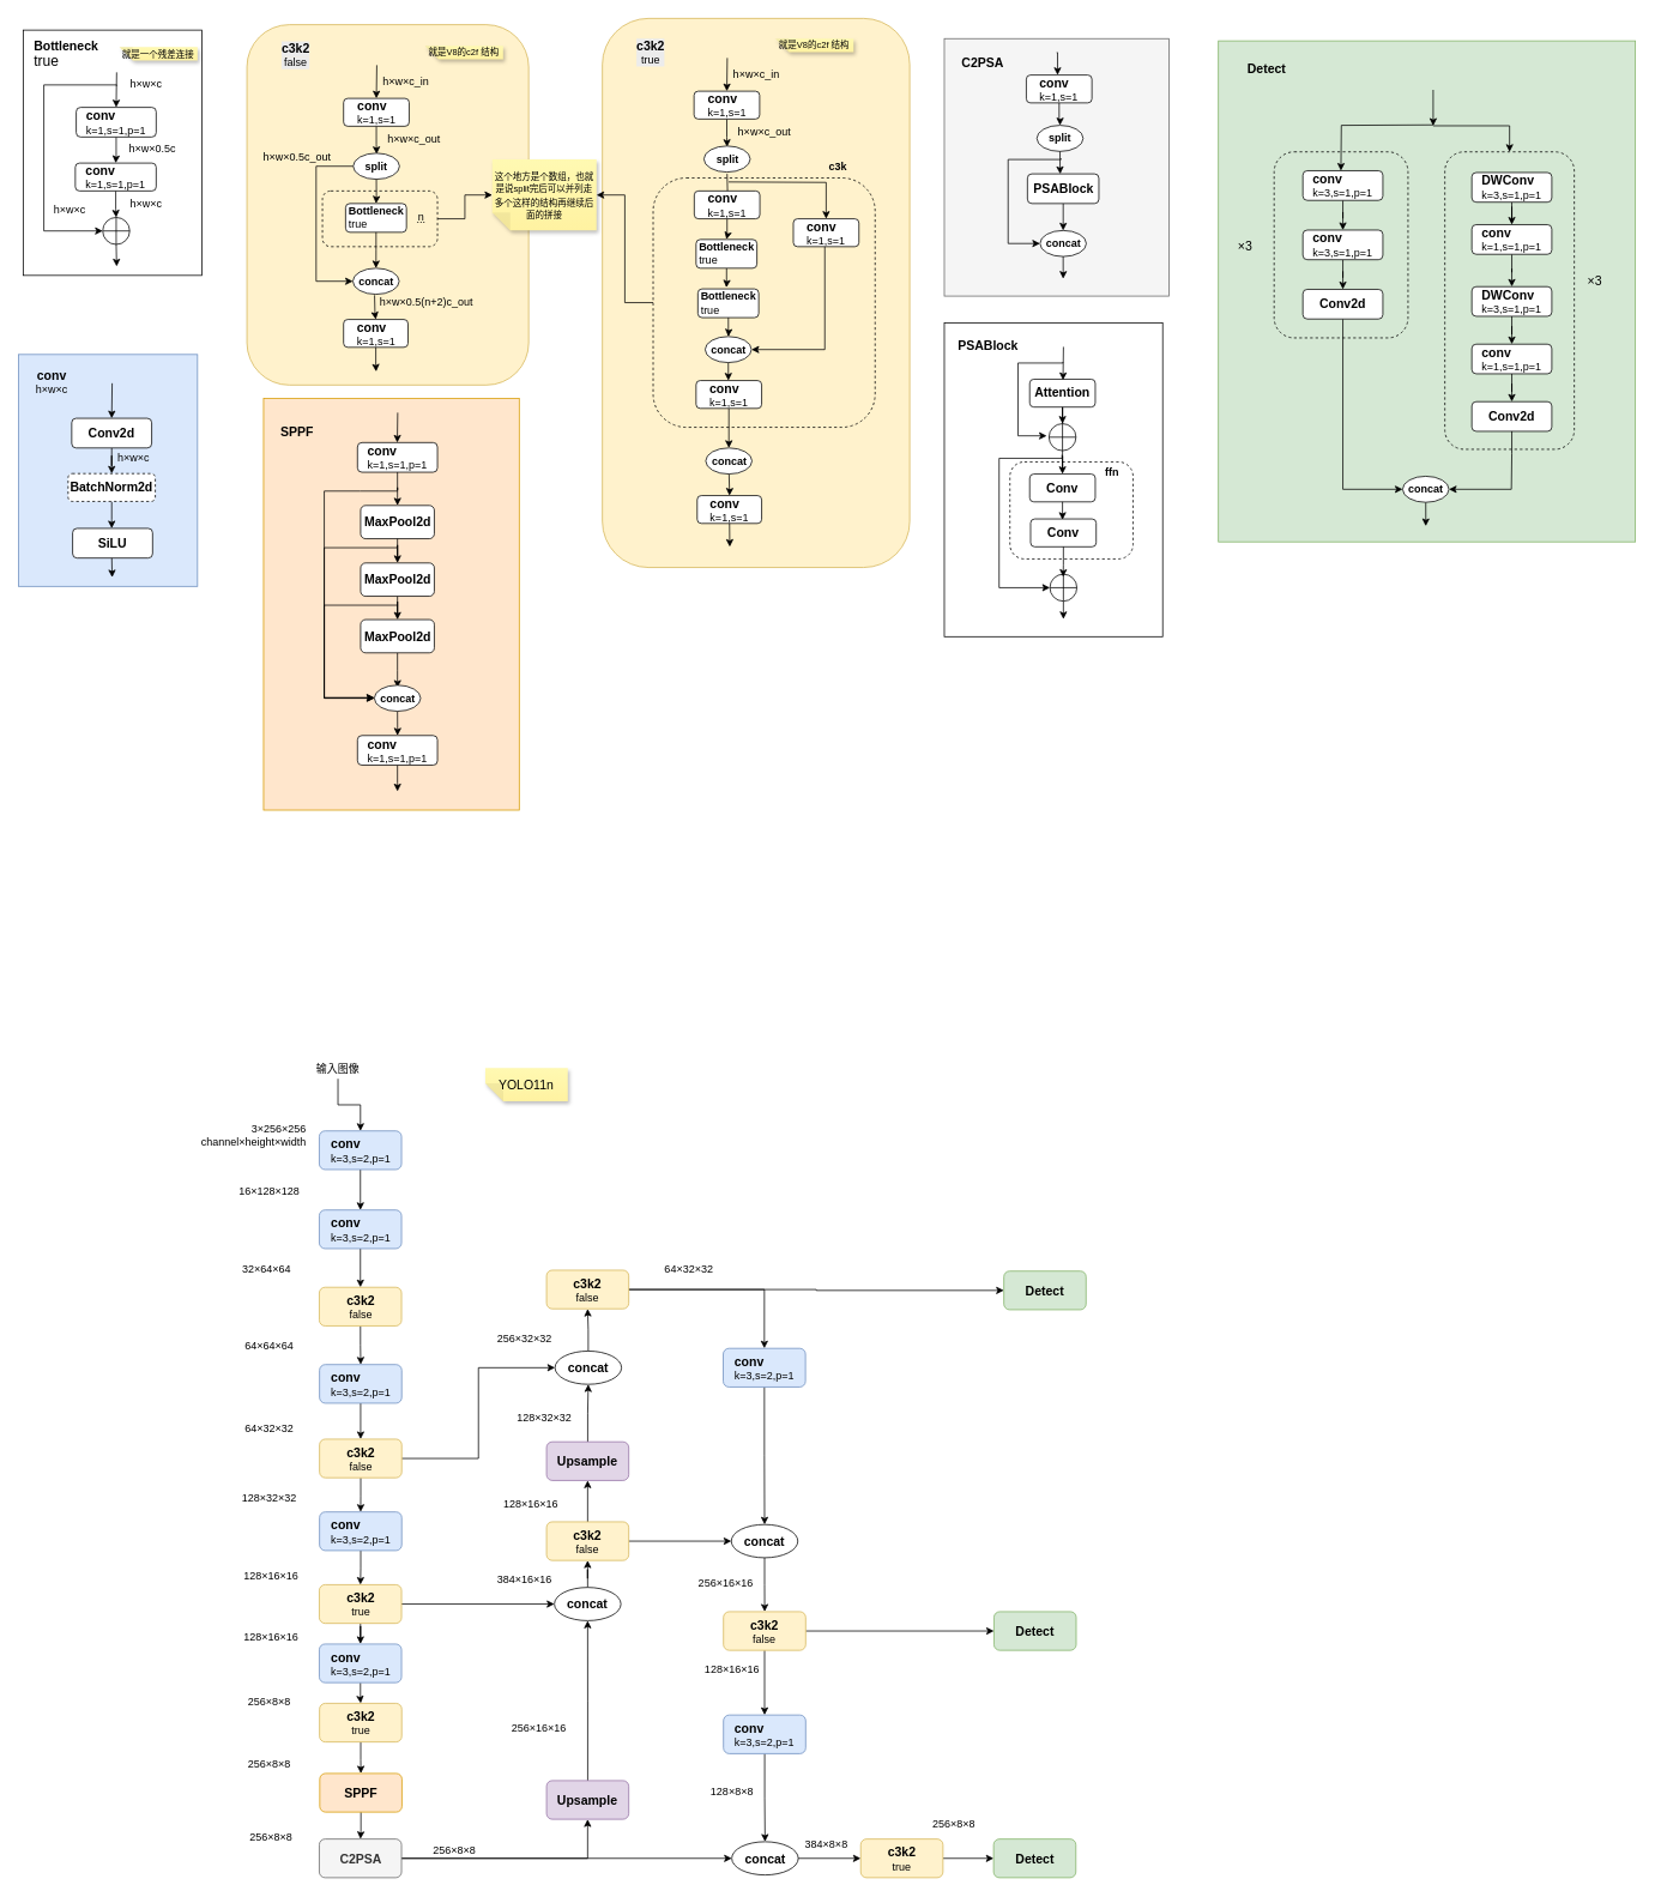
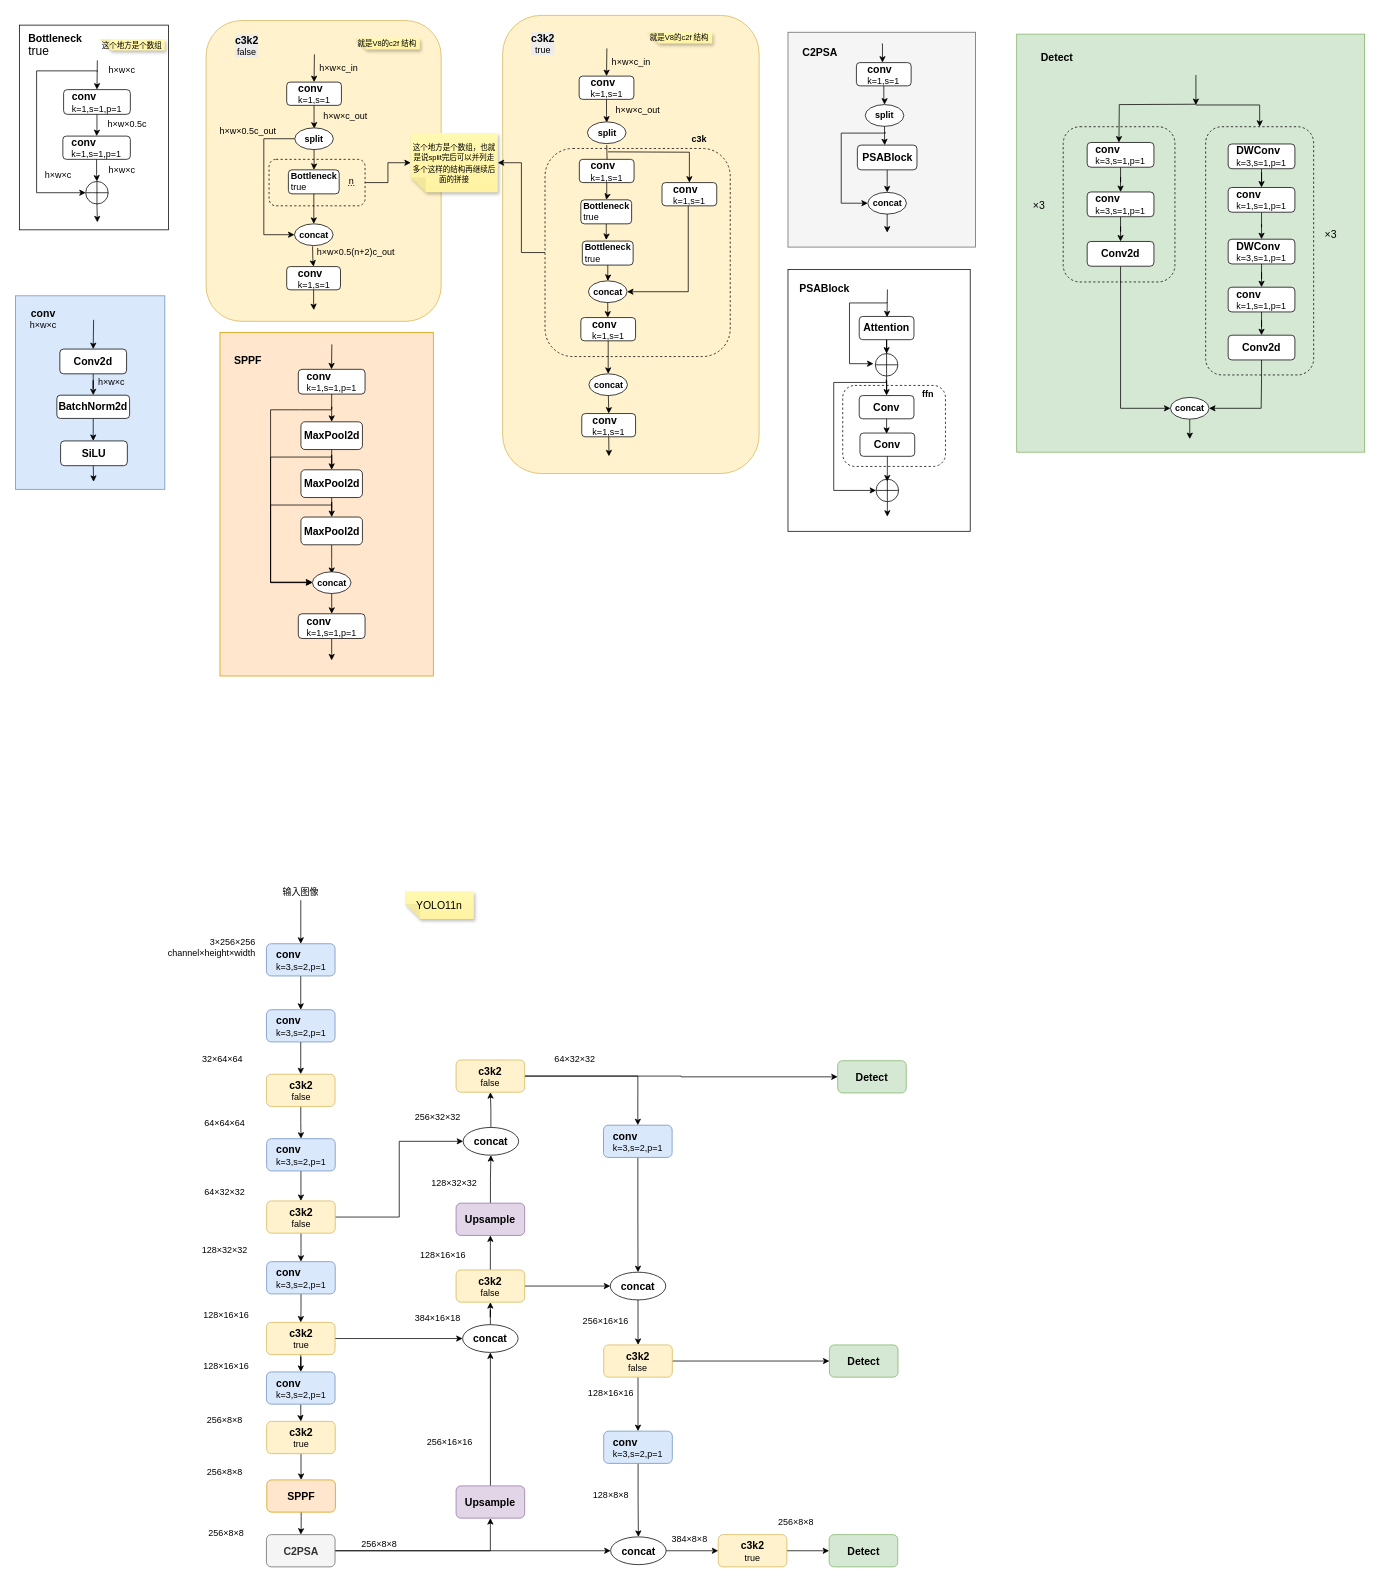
- <mxCell id="32" value="&lt;font style=&quot;font-size: 10px;&quot;&gt;就是一个残差连接&lt;/font&gt;" style="shape=note;whiteSpace=wrap;html=1;backgroundOutline=1;fontColor=#000000;darkOpacity=0.05;fillColor=#FFF9B2;strokeColor=none;fillStyle=solid;direction=west;gradientDirection=north;gradientColor=#FFF2A1;shadow=1;size=20;pointerEvents=1;" parent="1" vertex="1"><mxGeometry x="132" y="52" width="87" height="15" as="geometry" /></mxCell>
+ <mxCell id="32" value="&lt;font style=&quot;font-size: 10px;&quot;&gt;这个地方是个数组&lt;/font&gt;" style="shape=note;whiteSpace=wrap;html=1;backgroundOutline=1;fontColor=#000000;darkOpacity=0.05;fillColor=#FFF9B2;strokeColor=none;fillStyle=solid;direction=west;gradientDirection=north;gradientColor=#FFF2A1;shadow=1;size=20;pointerEvents=1;" parent="1" vertex="1"><mxGeometry x="132" y="52" width="87" height="15" as="geometry" /></mxCell>
- <mxCell id="93" value="&lt;div style=&quot;text-align: left;&quot;&gt;&lt;span style=&quot;font-size: 14px;&quot;&gt;&lt;b&gt;BatchNorm2d&lt;/b&gt;&lt;/span&gt;&lt;/div&gt;" style="rounded=1;whiteSpace=wrap;html=1;dashed=1;" parent="1" vertex="1"><mxGeometry x="75" y="526.5" width="97" height="31" as="geometry" /></mxCell>
+ <mxCell id="93" value="&lt;div style=&quot;text-align: left;&quot;&gt;&lt;span style=&quot;font-size: 14px;&quot;&gt;&lt;b&gt;BatchNorm2d&lt;/b&gt;&lt;/span&gt;&lt;/div&gt;" style="rounded=1;whiteSpace=wrap;html=1;" parent="1" vertex="1"><mxGeometry x="75" y="526.5" width="97" height="31" as="geometry" /></mxCell>
- <mxCell id="157" value="输入图像" style="text;html=1;align=center;verticalAlign=middle;whiteSpace=wrap;rounded=0;" vertex="1" parent="1"><mxGeometry x="308.75" y="1177" width="133" height="23" as="geometry" /></mxCell>
+ <mxCell id="157" value="输入图像" style="text;html=1;align=center;verticalAlign=middle;whiteSpace=wrap;rounded=0;" vertex="1" parent="1"><mxGeometry x="333.75" y="1177" width="133" height="23" as="geometry" /></mxCell>
- <mxCell id="186" value="16×128×128" style="text;html=1;align=center;verticalAlign=middle;whiteSpace=wrap;rounded=0;" vertex="1" parent="1"><mxGeometry x="269" y="1310" width="60" height="30" as="geometry" /></mxCell>
- <mxCell id="201" value="384×16×16" style="text;html=1;align=center;verticalAlign=middle;whiteSpace=wrap;rounded=0;" vertex="1" parent="1"><mxGeometry x="553" y="1743" width="60" height="30" as="geometry" /></mxCell>
+ <mxCell id="201" value="384×16×18" style="text;html=1;align=center;verticalAlign=middle;whiteSpace=wrap;rounded=0;" vertex="1" parent="1"><mxGeometry x="553" y="1743" width="60" height="30" as="geometry" /></mxCell>
